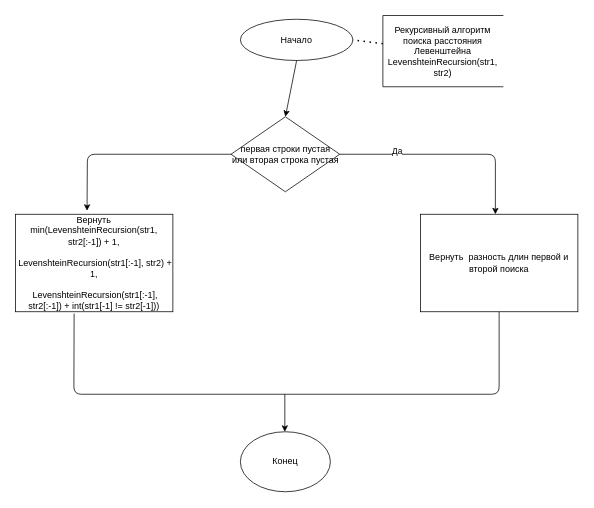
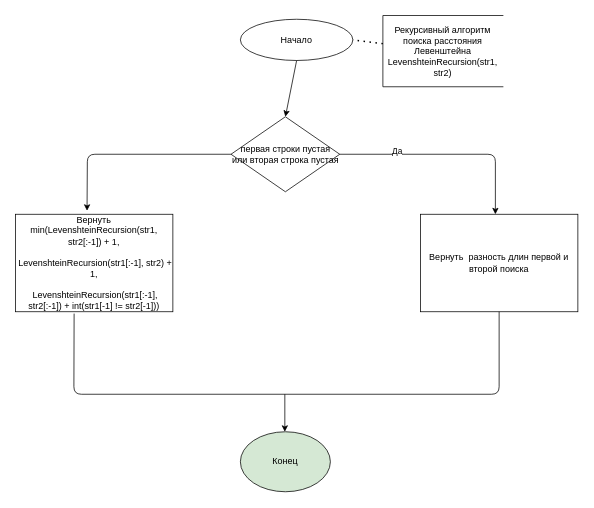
- <mxCell id="12" value="Конец" style="ellipse;whiteSpace=wrap;html=1;" vertex="1" parent="1"><mxGeometry x="320" y="575" width="120" height="80" as="geometry" /></mxCell>
+ <mxCell id="12" value="Конец" style="ellipse;whiteSpace=wrap;html=1;fillColor=#d5e8d4;" vertex="1" parent="1"><mxGeometry x="320" y="575" width="120" height="80" as="geometry" /></mxCell>
